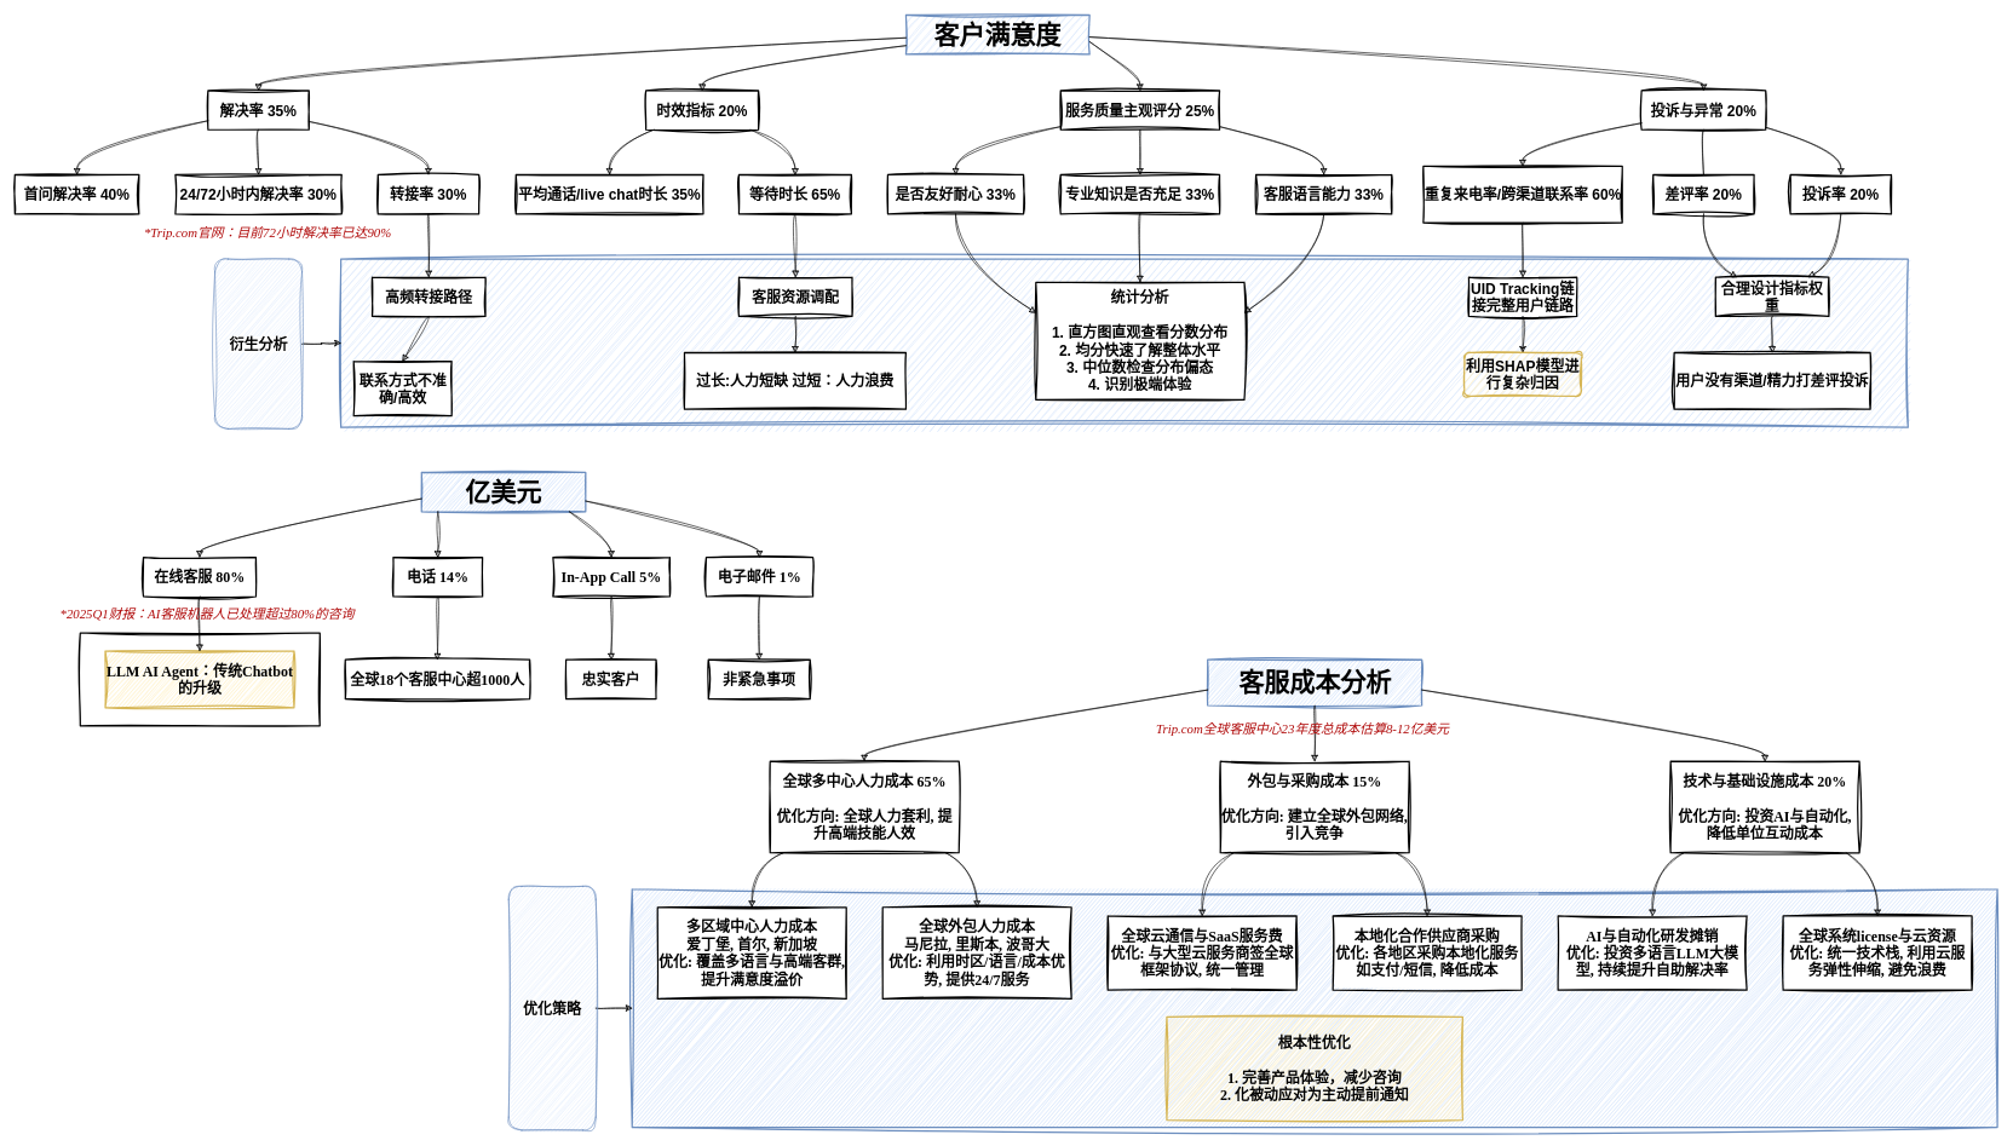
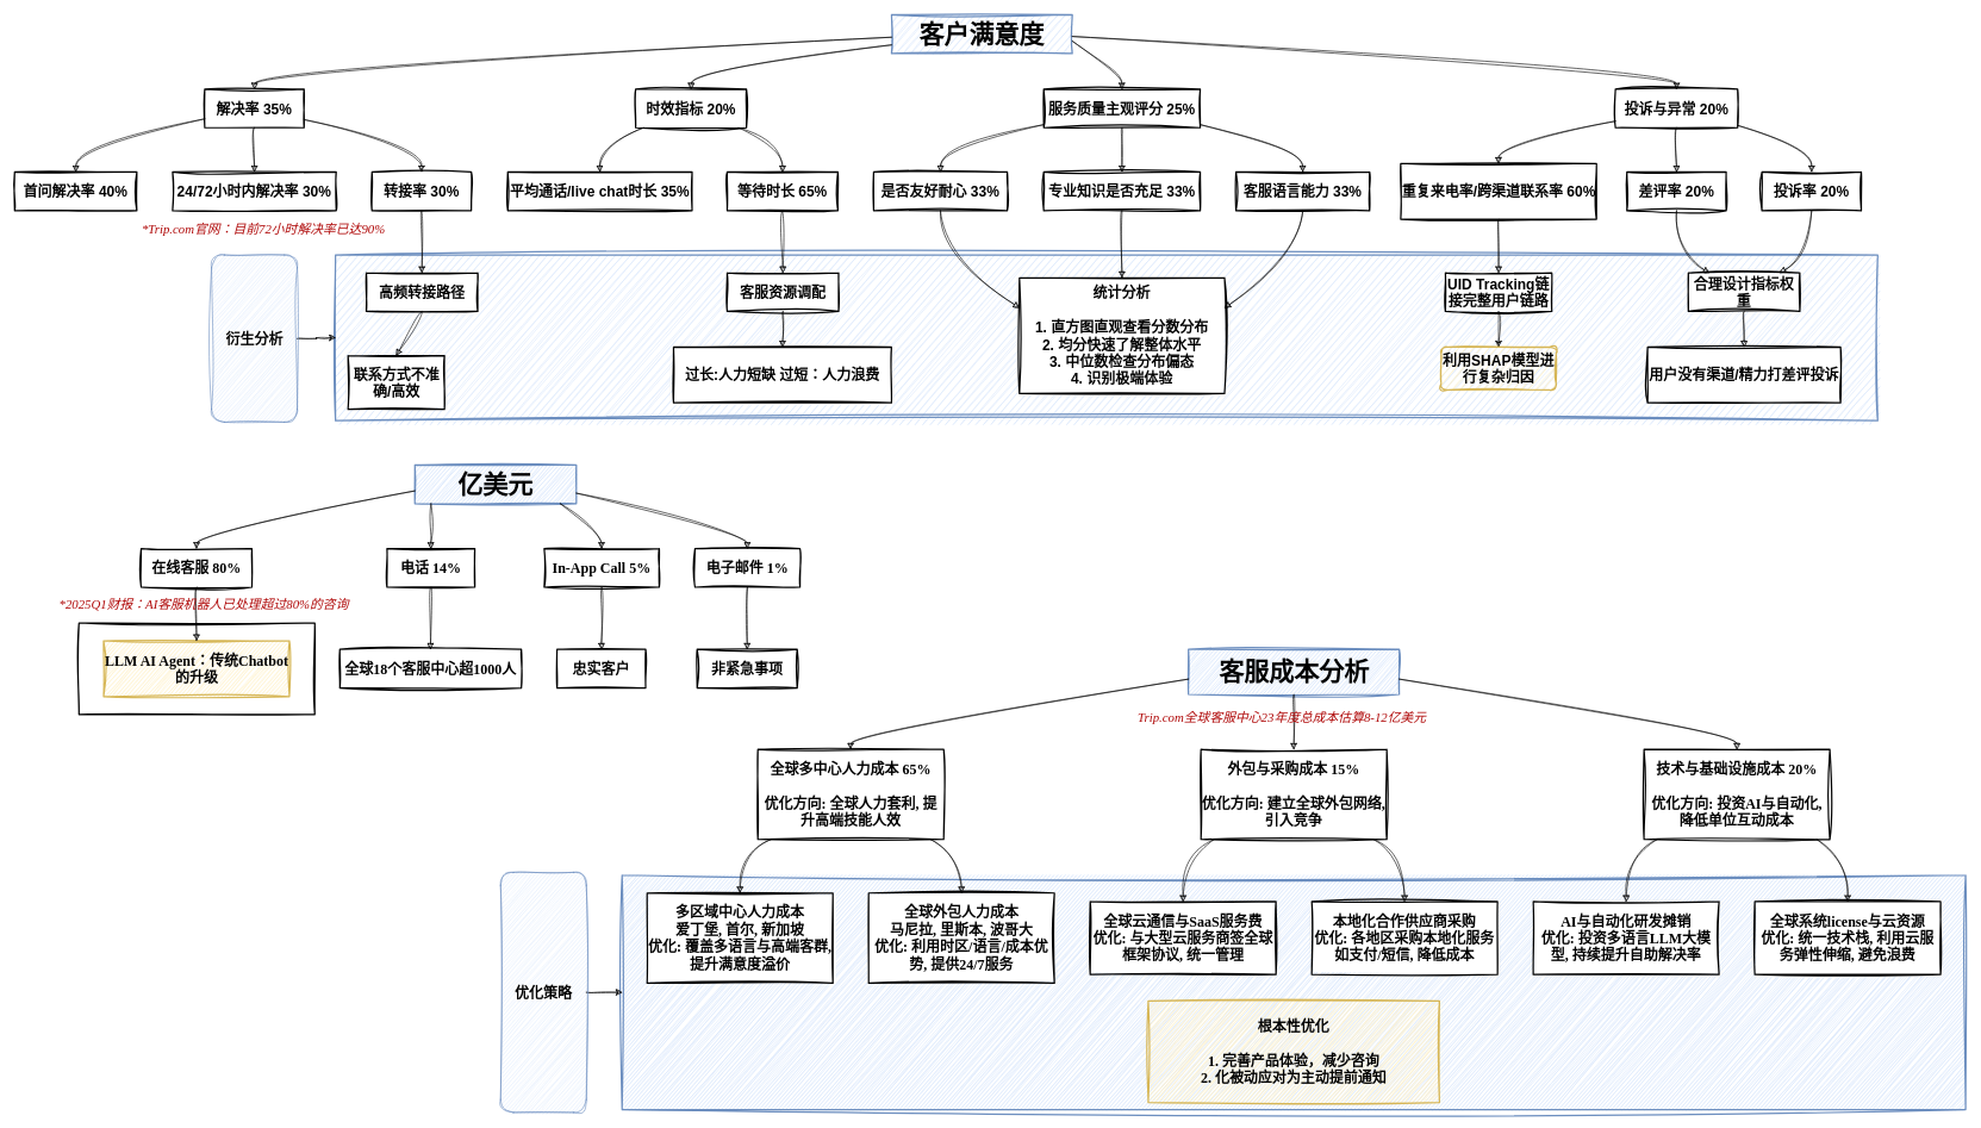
- <mxCell id="47" value="" style="curved=1;startArrow=none;endArrow=none;exitX=0.5;exitY=1;entryX=0.5;entryY=0;rounded=0;sketch=1;curveFitting=1;jiggle=2;fontStyle=1;fontSize=20;" edge="1" parent="1" source="18" target="22"><mxGeometry relative="1" as="geometry"><Array as="points" /></mxGeometry></mxCell>
+ <mxCell id="47" value="" style="curved=1;startArrow=none;endArrow=block;exitX=0.5;exitY=1;entryX=0.5;entryY=0;rounded=0;sketch=1;curveFitting=1;jiggle=2;fontStyle=1;fontSize=20;" edge="1" parent="1" source="18" target="22"><mxGeometry relative="1" as="geometry"><Array as="points" /></mxGeometry></mxCell>
